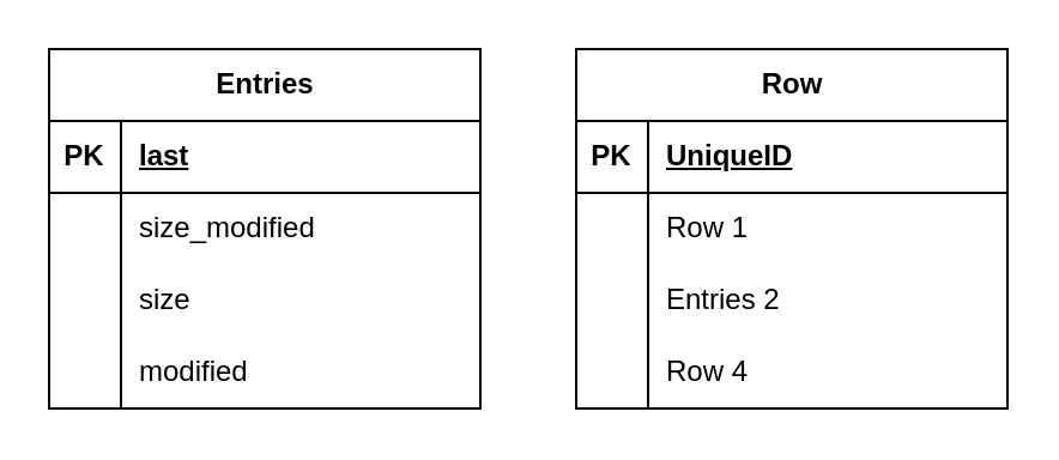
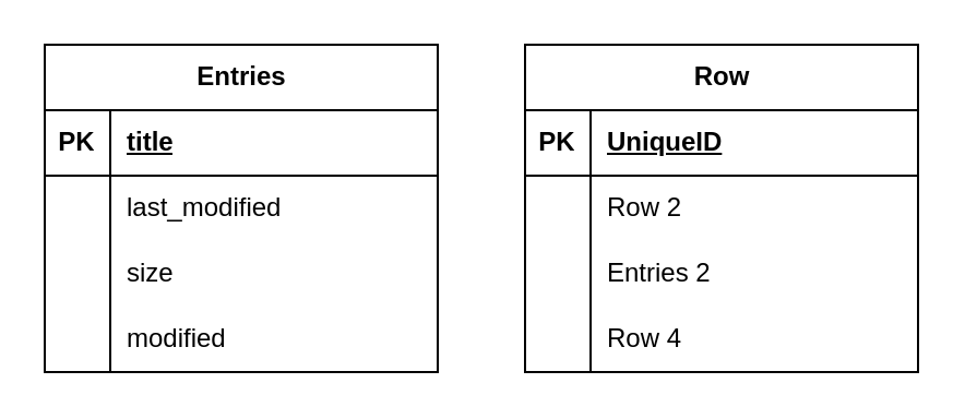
- <mxCell id="5" value="last" style="shape=partialRectangle;connectable=0;fillColor=none;top=0;left=0;bottom=0;right=0;align=left;spacingLeft=6;fontStyle=5;overflow=hidden;whiteSpace=wrap;html=1;" parent="3" vertex="1"><mxGeometry x="30" width="150" height="30" as="geometry"><mxRectangle width="150" height="30" as="alternateBounds" /></mxGeometry></mxCell>
+ <mxCell id="5" value="title" style="shape=partialRectangle;connectable=0;fillColor=none;top=0;left=0;bottom=0;right=0;align=left;spacingLeft=6;fontStyle=5;overflow=hidden;whiteSpace=wrap;html=1;" parent="3" vertex="1"><mxGeometry x="30" width="150" height="30" as="geometry"><mxRectangle width="150" height="30" as="alternateBounds" /></mxGeometry></mxCell>
- <mxCell id="8" value="size_modified" style="shape=partialRectangle;connectable=0;fillColor=none;top=0;left=0;bottom=0;right=0;align=left;spacingLeft=6;overflow=hidden;whiteSpace=wrap;html=1;" parent="6" vertex="1"><mxGeometry x="30" width="150" height="30" as="geometry"><mxRectangle width="150" height="30" as="alternateBounds" /></mxGeometry></mxCell>
+ <mxCell id="8" value="last_modified" style="shape=partialRectangle;connectable=0;fillColor=none;top=0;left=0;bottom=0;right=0;align=left;spacingLeft=6;overflow=hidden;whiteSpace=wrap;html=1;" parent="6" vertex="1"><mxGeometry x="30" width="150" height="30" as="geometry"><mxRectangle width="150" height="30" as="alternateBounds" /></mxGeometry></mxCell>
- <mxCell id="21" value="Row 1" style="shape=partialRectangle;connectable=0;fillColor=none;top=0;left=0;bottom=0;right=0;align=left;spacingLeft=6;overflow=hidden;whiteSpace=wrap;html=1;" parent="19" vertex="1"><mxGeometry x="30" width="150" height="30" as="geometry"><mxRectangle width="150" height="30" as="alternateBounds" /></mxGeometry></mxCell>
+ <mxCell id="21" value="Row 2" style="shape=partialRectangle;connectable=0;fillColor=none;top=0;left=0;bottom=0;right=0;align=left;spacingLeft=6;overflow=hidden;whiteSpace=wrap;html=1;" parent="19" vertex="1"><mxGeometry x="30" width="150" height="30" as="geometry"><mxRectangle width="150" height="30" as="alternateBounds" /></mxGeometry></mxCell>
